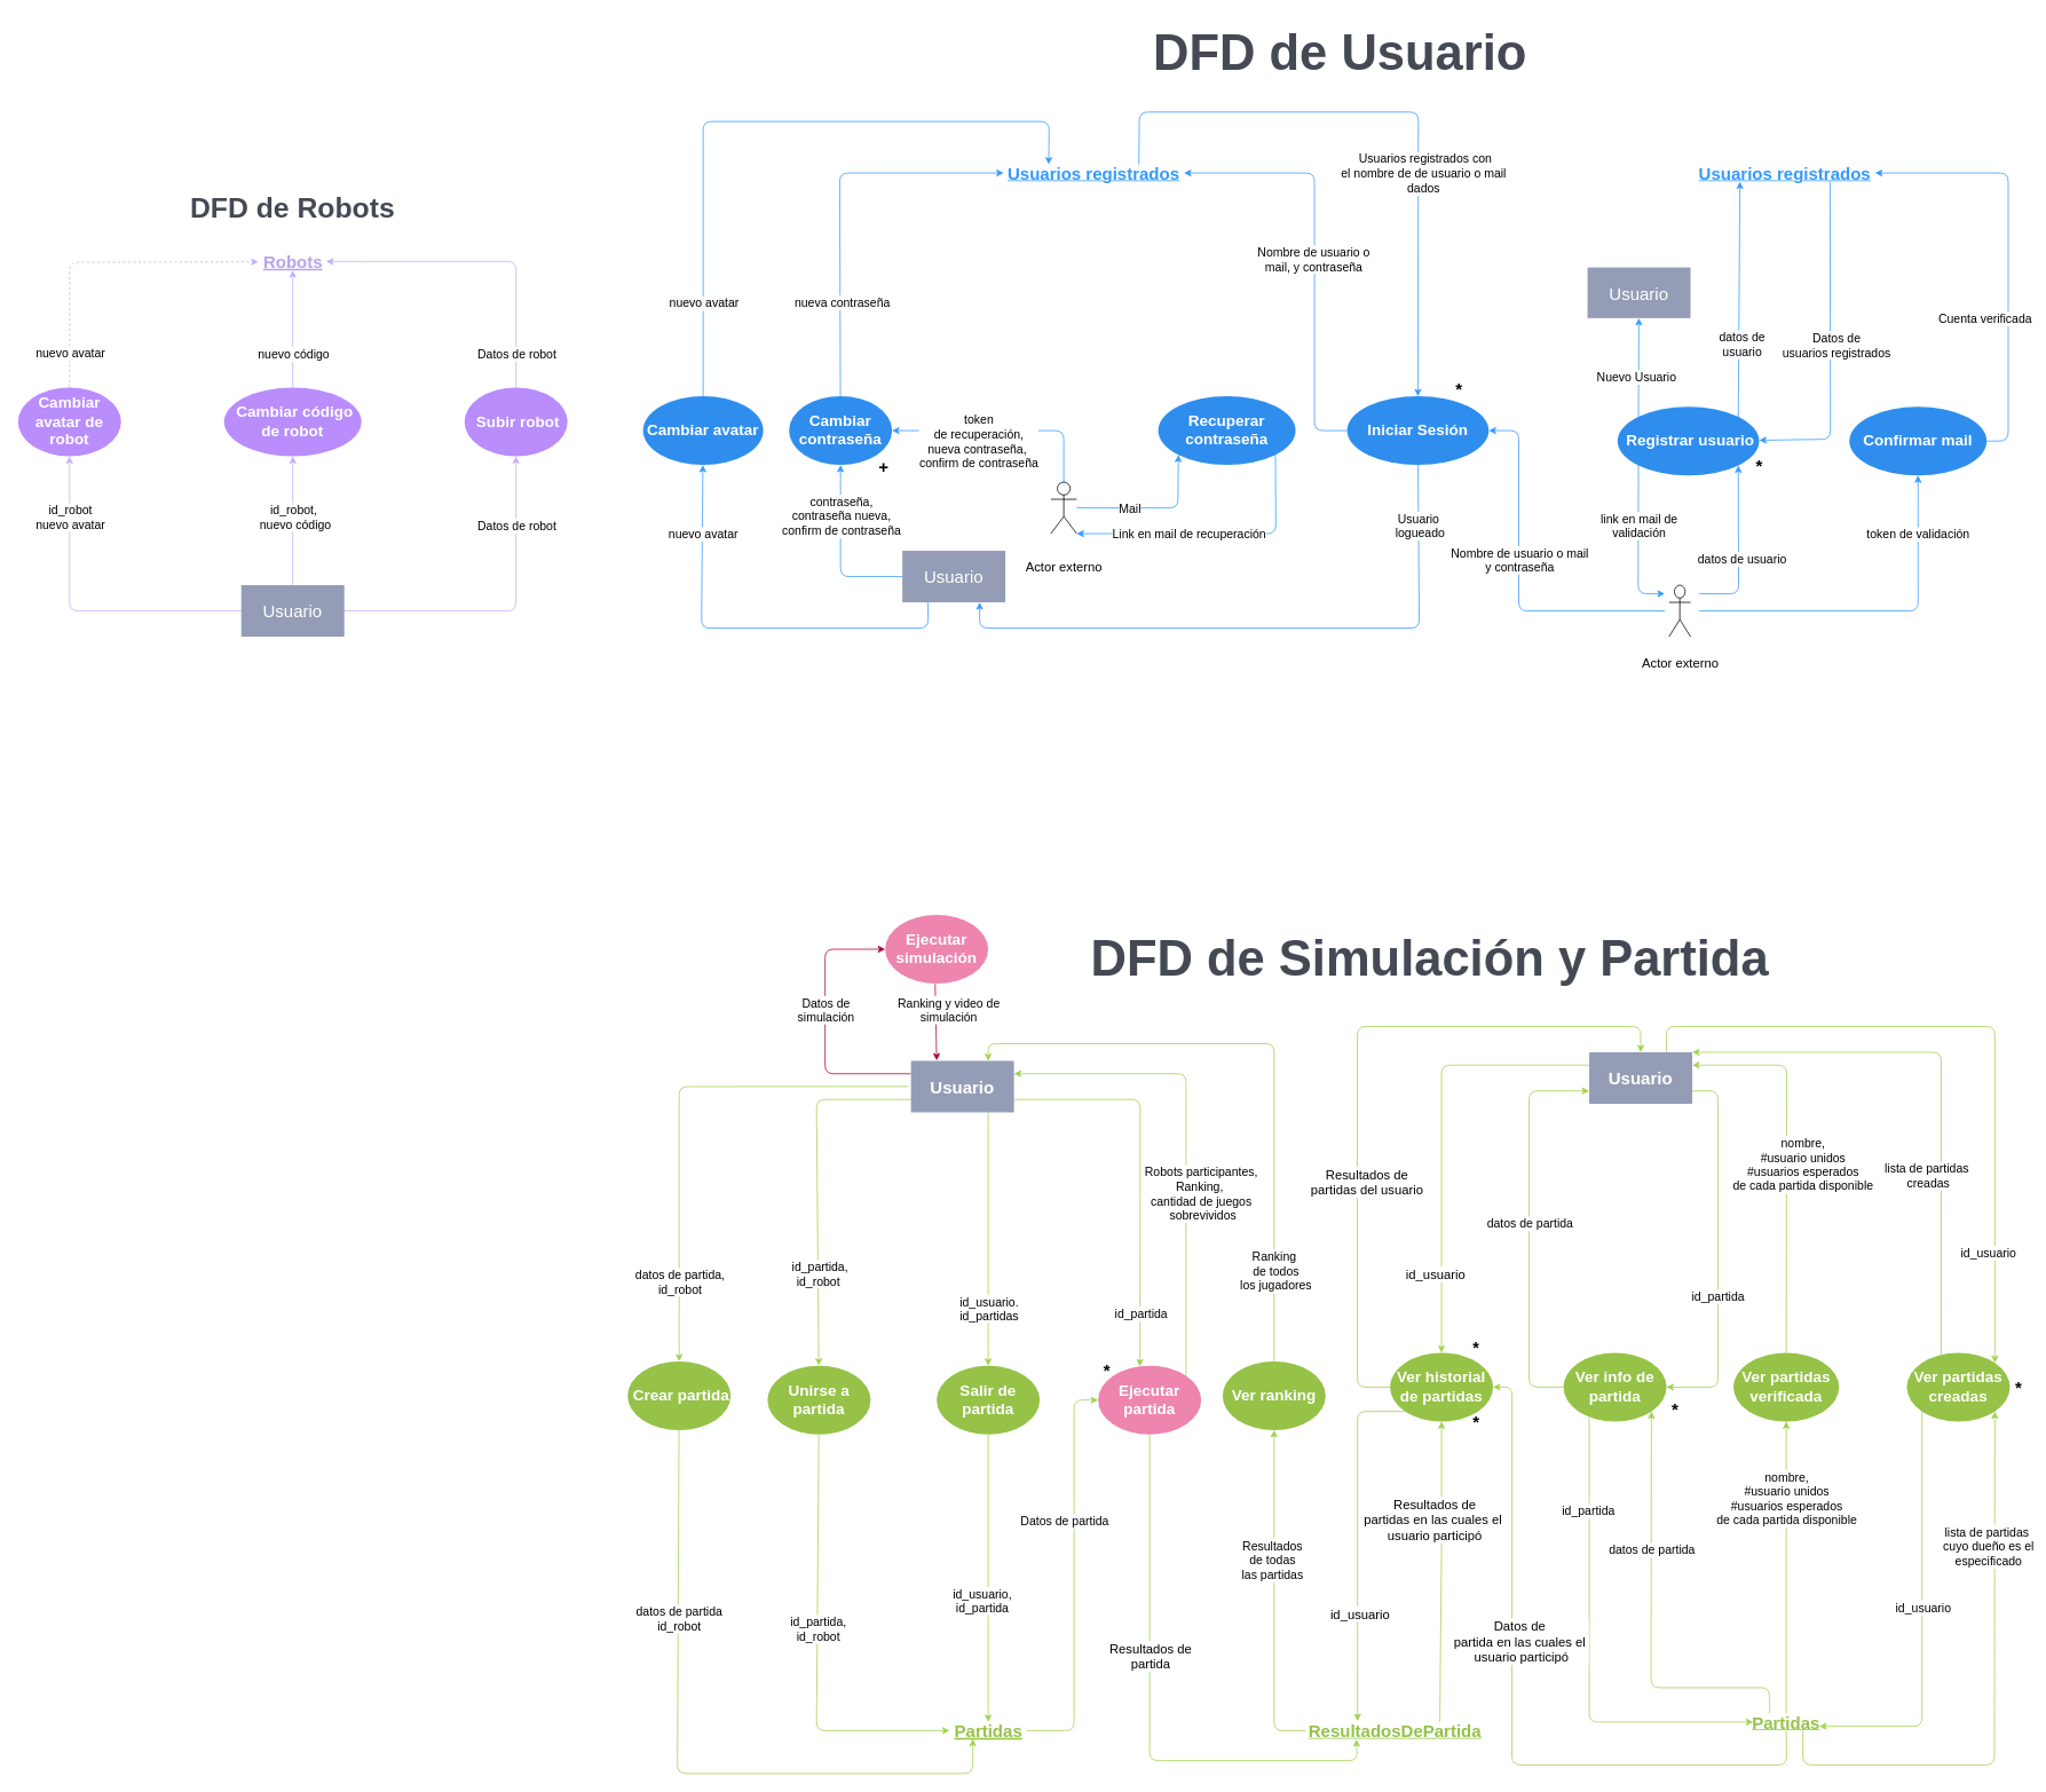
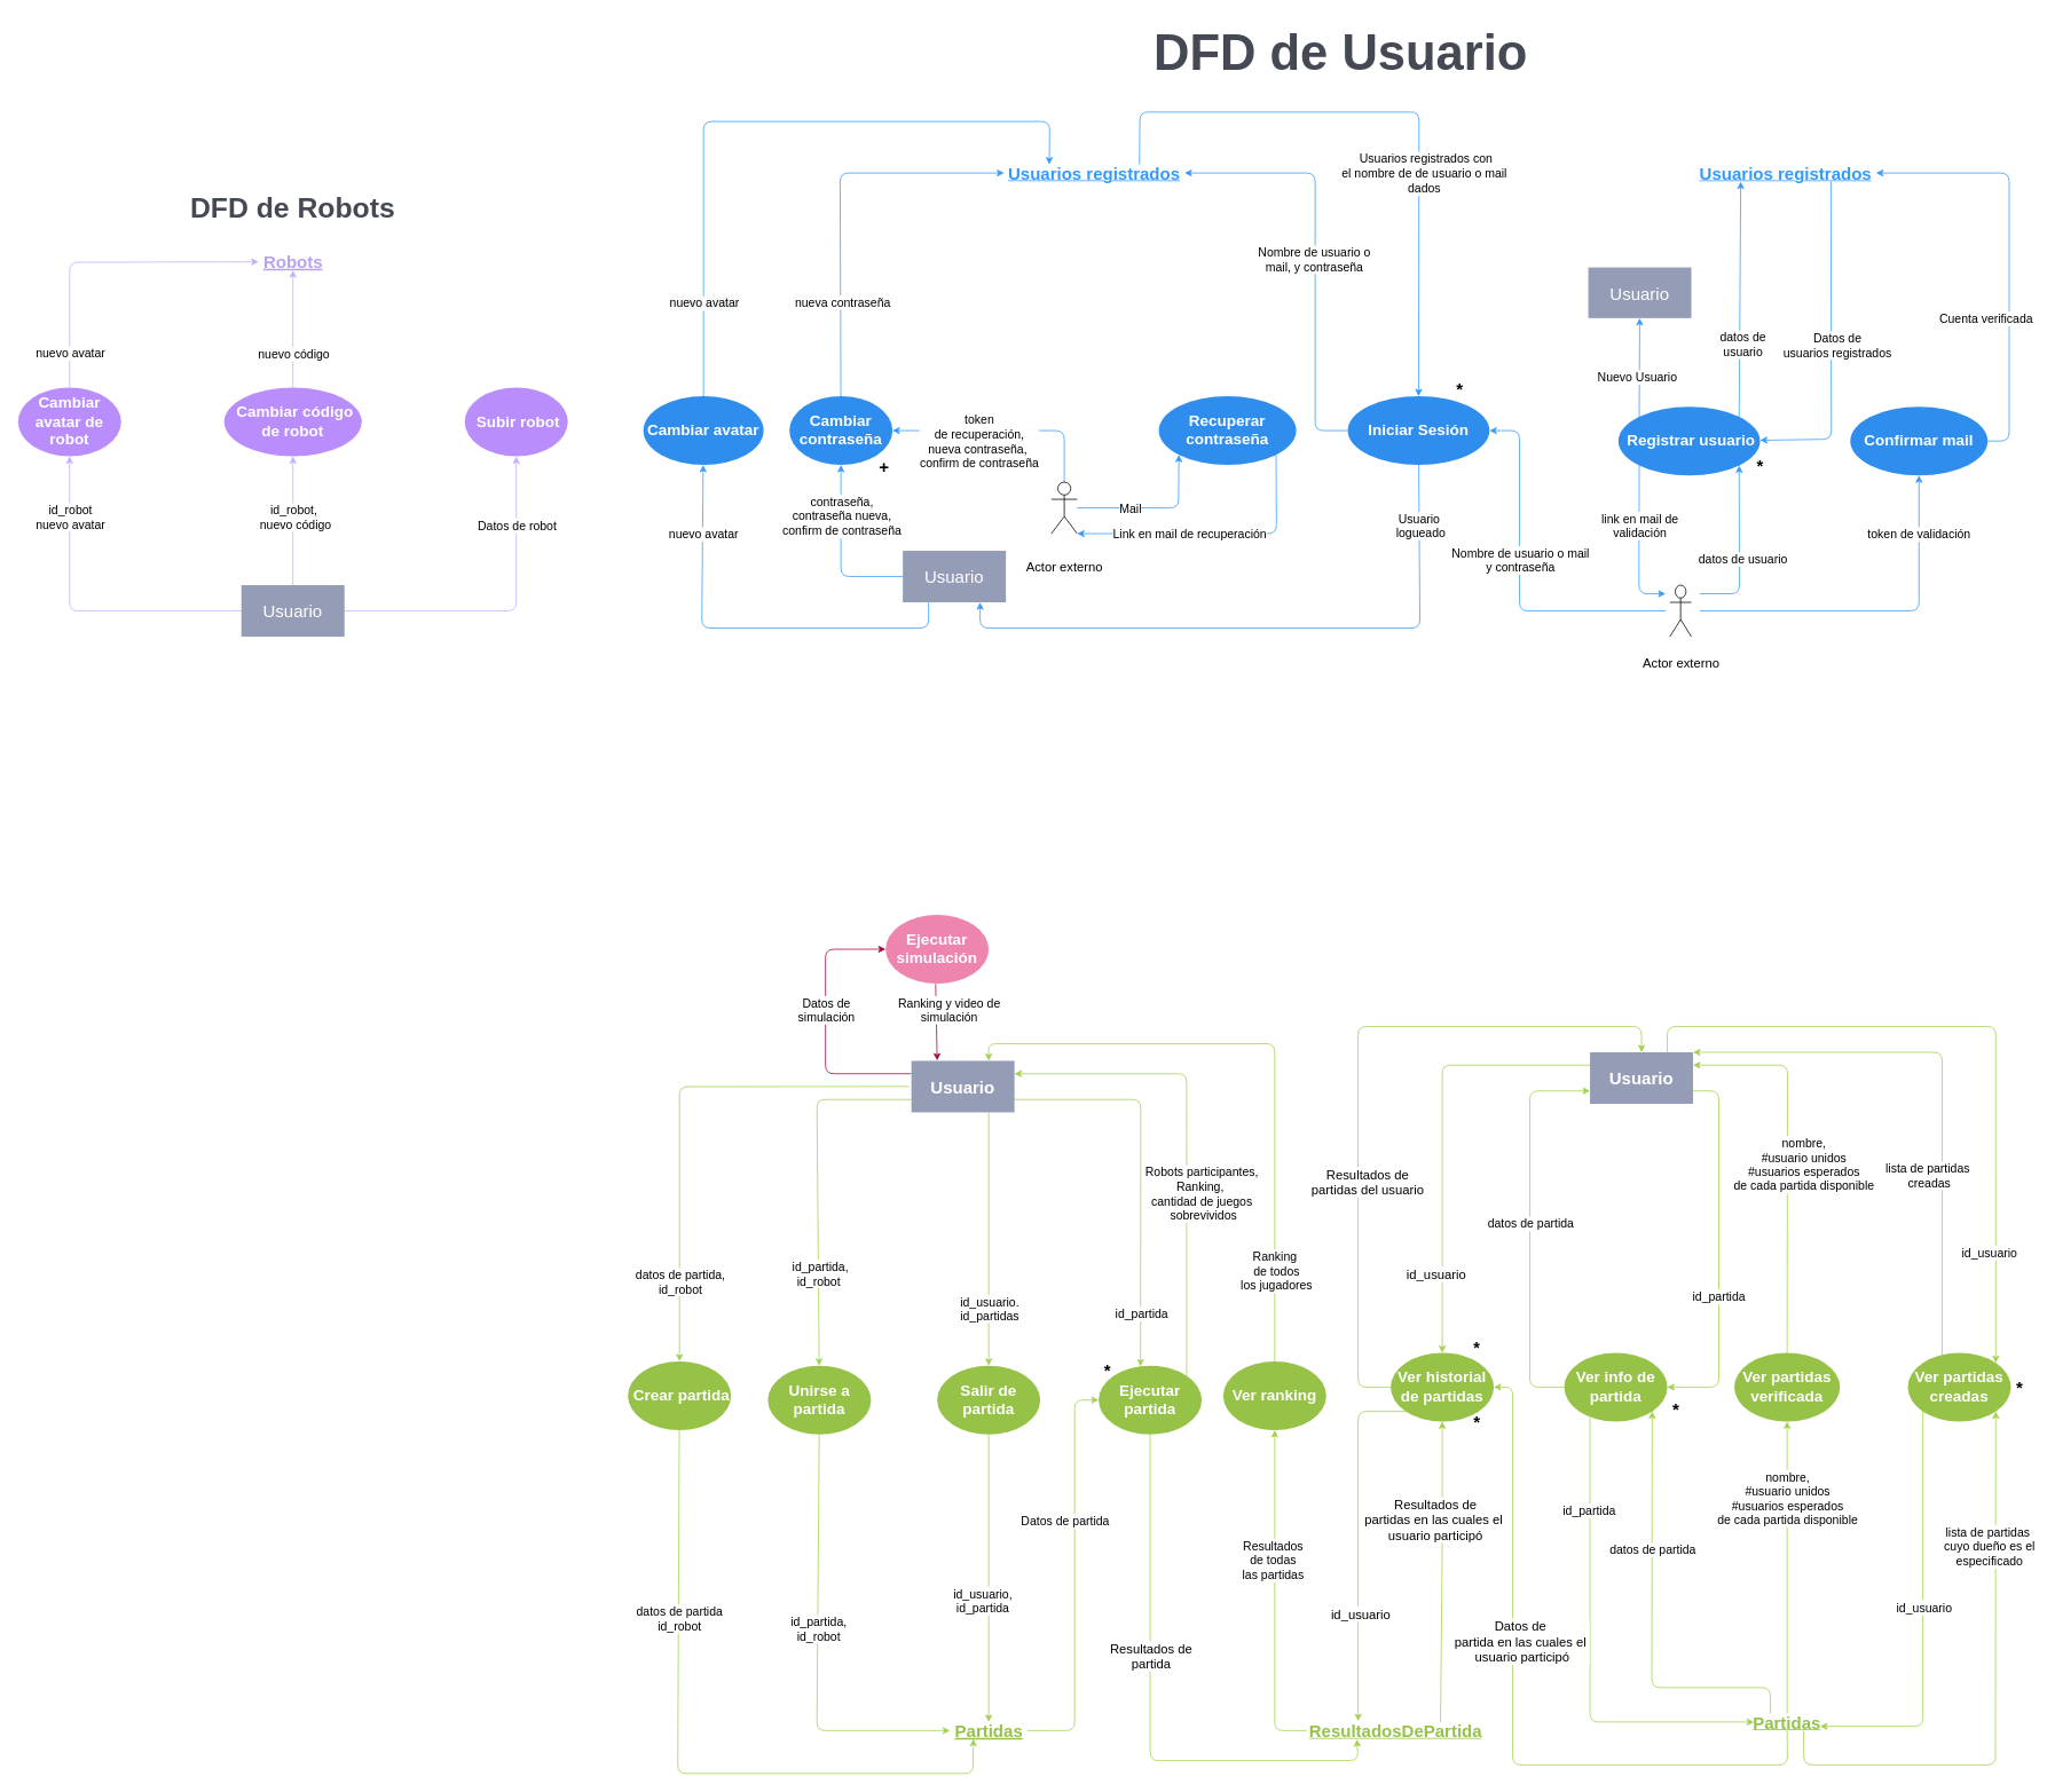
- <mxCell id="42" value="" style="endArrow=classic;fillColor=#e1d5e7;strokeColor=#C4ACFC;fontFamily=Helvetica;fontStyle=0;labelBackgroundColor=none;labelBorderColor=none;html=1;verticalAlign=middle;dashed=1;" parent="1" source="28" target="31" edge="1"><mxGeometry width="50" height="50" relative="1" as="geometry"><mxPoint x="435" y="386" as="sourcePoint" /><mxPoint x="485" y="336" as="targetPoint" /><Array as="points"><mxPoint x="80" y="305" /></Array></mxGeometry></mxCell>
+ <mxCell id="42" value="" style="endArrow=classic;fillColor=#e1d5e7;strokeColor=#C4ACFC;fontFamily=Helvetica;fontStyle=0;labelBackgroundColor=none;labelBorderColor=none;html=1;verticalAlign=middle;" parent="1" source="28" target="31" edge="1"><mxGeometry width="50" height="50" relative="1" as="geometry"><mxPoint x="435" y="386" as="sourcePoint" /><mxPoint x="485" y="336" as="targetPoint" /><Array as="points"><mxPoint x="80" y="305" /></Array></mxGeometry></mxCell>
- <mxCell id="38" value="" style="endArrow=classic;fillColor=#e1d5e7;strokeColor=#C4ACFC;fontFamily=Helvetica;fontStyle=0;labelBackgroundColor=none;labelBorderColor=none;html=1;entryX=0.986;entryY=0.491;entryDx=0;entryDy=0;entryPerimeter=0;verticalAlign=middle;" parent="1" source="27" target="31" edge="1"><mxGeometry width="50" height="50" relative="1" as="geometry"><mxPoint x="435" y="386" as="sourcePoint" /><mxPoint x="485" y="336" as="targetPoint" /><Array as="points"><mxPoint x="600" y="304" /></Array></mxGeometry></mxCell>
- <mxCell id="39" value="Datos de robot" style="edgeLabel;align=center;verticalAlign=middle;resizable=0;points=[];fontFamily=Helvetica;fontStyle=0;labelBackgroundColor=#ffffff;labelBorderColor=none;html=1;fontSize=14;" parent="38" vertex="1" connectable="0"><mxGeometry x="-0.479" y="2" relative="1" as="geometry"><mxPoint x="2" y="56" as="offset" /></mxGeometry></mxCell>
- <mxCell id="151" value="&lt;font style=&quot;font-size: 30px&quot;&gt;&lt;h1&gt;&lt;font color=&quot;#454954&quot; style=&quot;font-size: 58px&quot;&gt;DFD de Simulación y Partida&lt;/font&gt;&lt;/h1&gt;&lt;br&gt;&lt;/font&gt;" style="text;html=1;strokeColor=none;fillColor=none;align=center;verticalAlign=top;whiteSpace=wrap;rounded=0;labelBackgroundColor=none;fontSize=15;fontColor=#000000;spacing=5;spacingTop=-20;" vertex="1" parent="1"><mxGeometry x="1211" y="1050" width="907" height="80" as="geometry" /></mxCell>
- <mxCell id="84" value="Ejecutar partida" style="ellipse;whiteSpace=wrap;fillColor=#ed85af;strokeColor=none;fontFamily=Helvetica;fontStyle=1;labelBackgroundColor=none;labelBorderColor=none;html=1;fontSize=18;fontColor=#FFFFFF;rotation=0;verticalAlign=middle;" vertex="1" parent="1"><mxGeometry x="1278" y="1590" width="120" height="80" as="geometry" /></mxCell>
+ <mxCell id="84" value="Ejecutar partida" style="ellipse;whiteSpace=wrap;fillColor=#95C247;strokeColor=none;fontFamily=Helvetica;fontStyle=1;labelBackgroundColor=none;labelBorderColor=none;html=1;fontSize=18;fontColor=#FFFFFF;rotation=0;verticalAlign=middle;" vertex="1" parent="1"><mxGeometry x="1278" y="1590" width="120" height="80" as="geometry" /></mxCell>
